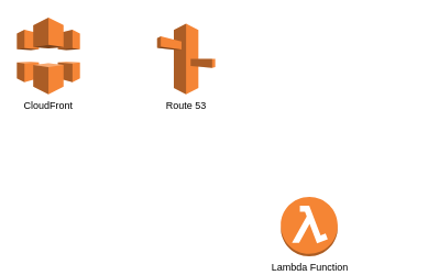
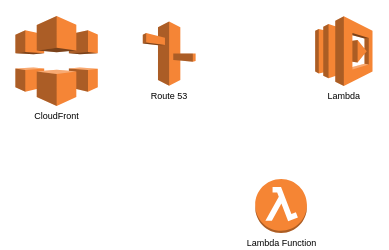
- <mxCell id="3" value="CloudFront" style="outlineConnect=0;dashed=0;verticalLabelPosition=bottom;verticalAlign=top;align=center;html=1;shape=mxgraph.aws3.cloudfront;fillColor=#F58536;gradientColor=none;" vertex="1" parent="1"><mxGeometry x="20" y="20.5" width="76.5" height="93" as="geometry" /></mxCell>
+ <mxCell id="3" value="CloudFront" style="outlineConnect=0;dashed=0;verticalLabelPosition=bottom;verticalAlign=top;align=center;html=1;shape=mxgraph.aws3.cloudfront;fillColor=#F58536;gradientColor=none;" vertex="1" parent="1"><mxGeometry x="20" y="20.5" width="110" height="120" as="geometry" /></mxCell>
+ <mxCell id="4" value="Lambda" style="outlineConnect=0;dashed=0;verticalLabelPosition=bottom;verticalAlign=top;align=center;html=1;shape=mxgraph.aws3.lambda;fillColor=#F58534;gradientColor=none;" vertex="1" parent="1"><mxGeometry x="420" y="21" width="76.5" height="93" as="geometry" /></mxCell>
